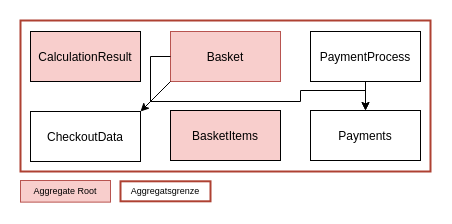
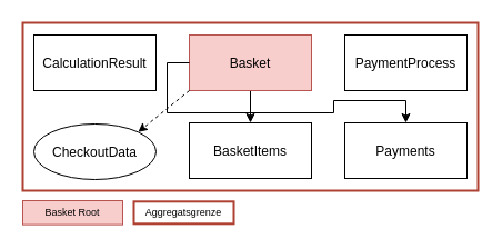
- <mxCell id="6" value="CalculationResult" style="fillColor=#f8cecc;" vertex="1" parent="1"><mxGeometry x="30" y="31" width="110" height="50" as="geometry" /></mxCell>
+ <mxCell id="6" value="CalculationResult" style="" vertex="1" parent="1"><mxGeometry x="30" y="31" width="110" height="50" as="geometry" /></mxCell>
- <mxCell id="8" style="edgeStyle=orthogonalEdgeStyle;rounded=0;orthogonalLoop=1;jettySize=auto;html=1;fontColor=#000000;strokeColor=#000000;" edge="1" parent="1" source="9" target="10"><mxGeometry relative="1" as="geometry" /></mxCell>
- <mxCell id="16" style="rounded=0;orthogonalLoop=1;jettySize=auto;html=1;fontColor=#000000;strokeColor=#000000;exitX=0;exitY=1;exitDx=0;exitDy=0;entryX=1;entryY=0;entryDx=0;entryDy=0;" edge="1" parent="1" source="5" target="14"><mxGeometry relative="1" as="geometry"><mxPoint x="235" y="91" as="sourcePoint" /><mxPoint x="235" y="120" as="targetPoint" /></mxGeometry></mxCell>
+ <mxCell id="16" style="rounded=0;orthogonalLoop=1;jettySize=auto;html=1;fontColor=#000000;strokeColor=#000000;exitX=0;exitY=1;exitDx=0;exitDy=0;entryX=1;entryY=0;entryDx=0;entryDy=0;dashed=1;" edge="1" parent="1" source="5" target="14"><mxGeometry relative="1" as="geometry"><mxPoint x="235" y="91" as="sourcePoint" /><mxPoint x="235" y="120" as="targetPoint" /></mxGeometry></mxCell>
+ <mxCell id="4" style="edgeStyle=orthogonalEdgeStyle;rounded=0;orthogonalLoop=1;jettySize=auto;html=1;fontColor=#000000;strokeColor=#000000;" edge="1" parent="1" source="5" target="7"><mxGeometry relative="1" as="geometry" /></mxCell>
- <mxCell id="7" value="BasketItems" style="strokeColor=#000000;fillColor=#f8cecc;fontColor=#000000;" vertex="1" parent="1"><mxGeometry x="170" y="110" width="110" height="50" as="geometry" /></mxCell>
+ <mxCell id="7" value="BasketItems" style="strokeColor=#000000;fillColor=#FFFFFF;fontColor=#000000;" vertex="1" parent="1"><mxGeometry x="170" y="110" width="110" height="50" as="geometry" /></mxCell>
- <mxCell id="14" value="CheckoutData" style="" vertex="1" parent="1"><mxGeometry x="30" y="111" width="110" height="50" as="geometry" /></mxCell>
+ <mxCell id="14" value="CheckoutData" style="ellipse;" vertex="1" parent="1"><mxGeometry x="30" y="111" width="110" height="50" as="geometry" /></mxCell>
- <mxCell id="12" value="Aggregate Root" style="text;strokeColor=none;fillColor=none;align=center;verticalAlign=middle;rounded=0;fontColor=#000000;fontSize=9;" vertex="1" parent="1"><mxGeometry x="30" y="183.56" width="70" height="14.5" as="geometry" /></mxCell>
+ <mxCell id="12" value="Basket Root" style="text;strokeColor=none;fillColor=none;align=center;verticalAlign=middle;rounded=0;fontColor=#000000;fontSize=9;" vertex="1" parent="1"><mxGeometry x="30" y="183.56" width="70" height="14.5" as="geometry" /></mxCell>
